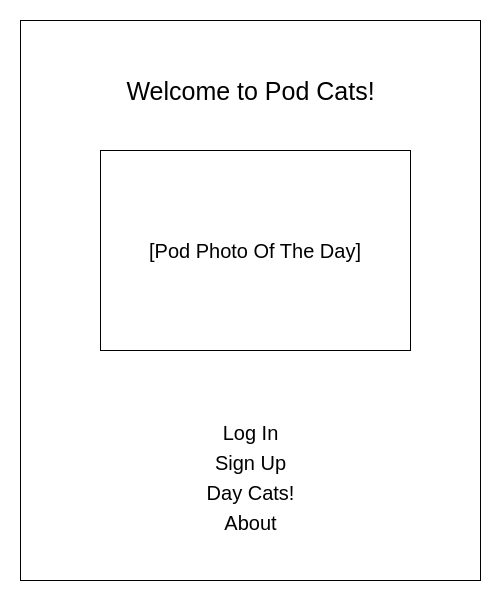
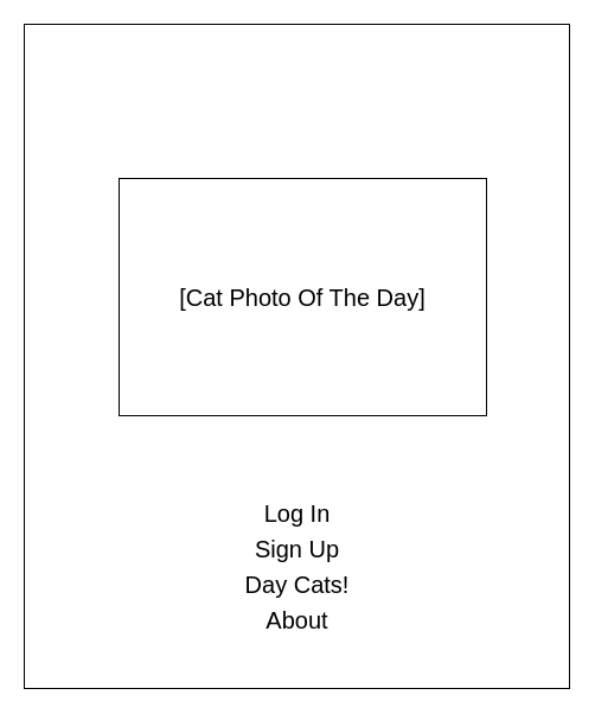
- <mxCell id="3" value="&lt;font style=&quot;font-size: 25px&quot;&gt;Welcome to Pod Cats!&lt;/font&gt;" style="text;html=1;resizable=0;autosize=1;align=center;verticalAlign=middle;points=[];fillColor=none;strokeColor=none;rounded=0;" vertex="1" parent="1"><mxGeometry x="120" y="80" width="260" height="20" as="geometry" /></mxCell>
- <mxCell id="5" value="[Pod Photo Of The Day]" style="whiteSpace=wrap;html=1;fontSize=20;" vertex="1" parent="1"><mxGeometry x="100" y="150" width="310" height="200" as="geometry" /></mxCell>
+ <mxCell id="5" value="[Cat Photo Of The Day]" style="whiteSpace=wrap;html=1;fontSize=20;" vertex="1" parent="1"><mxGeometry x="100" y="150" width="310" height="200" as="geometry" /></mxCell>
